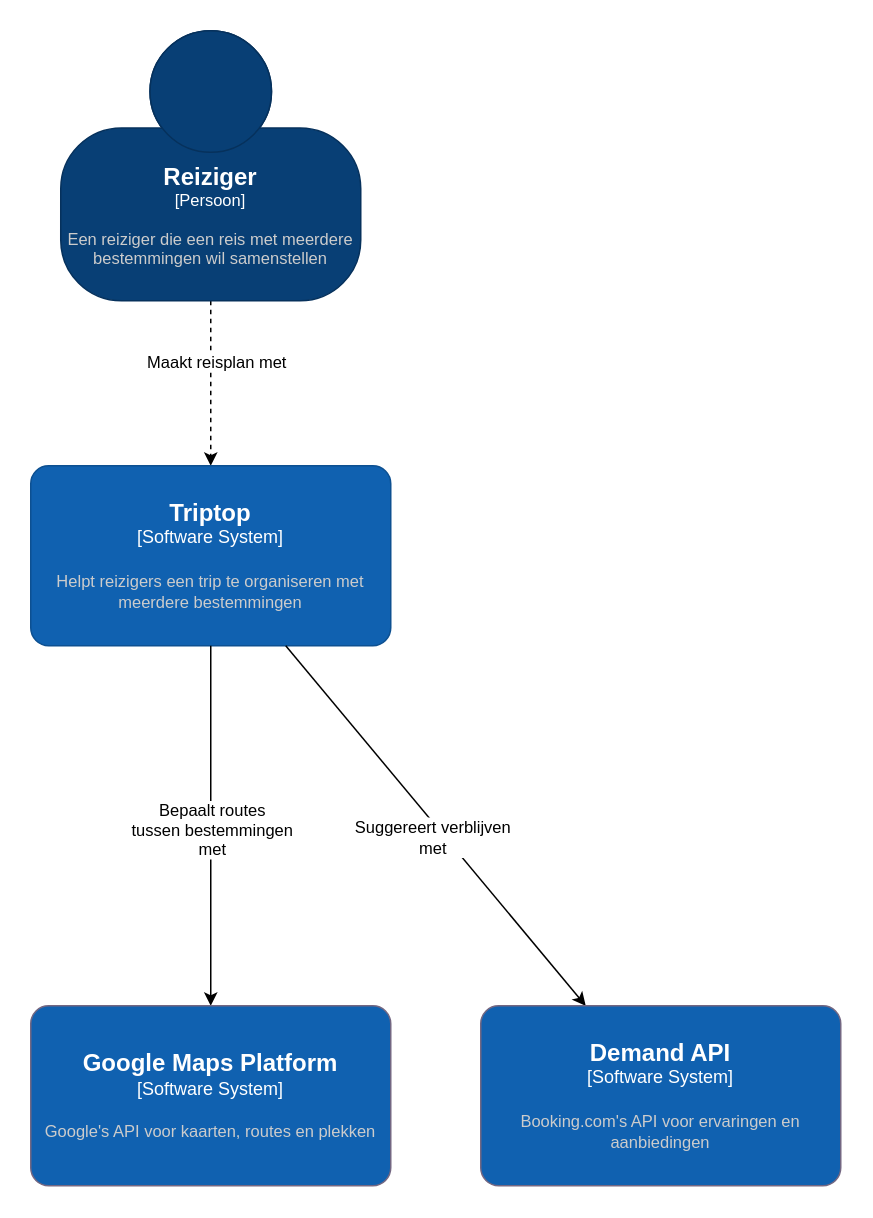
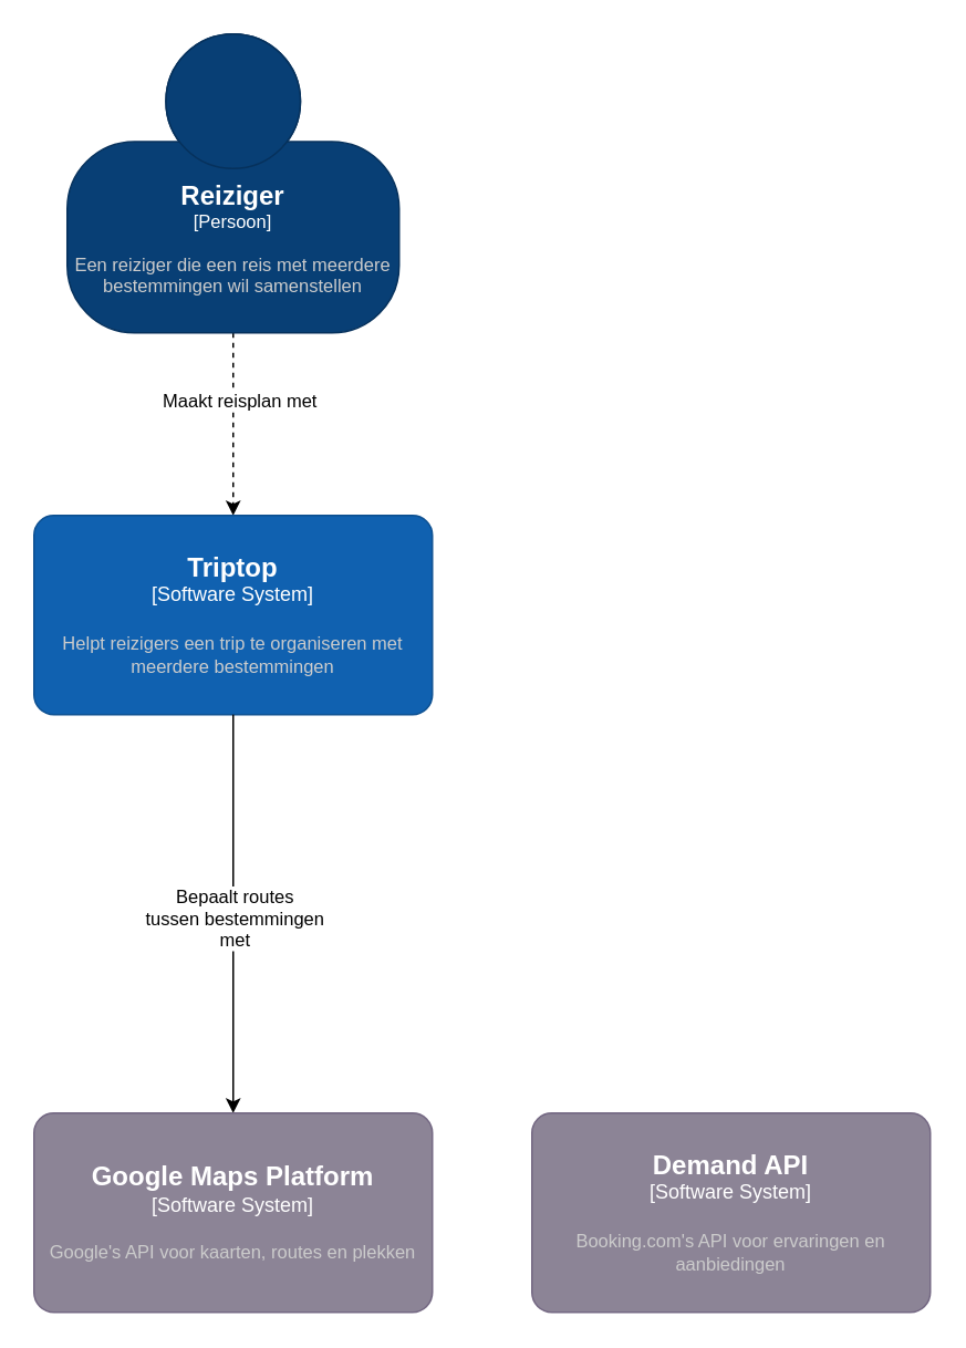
- <mxCell id="9" style="edgeStyle=none;rounded=0;orthogonalLoop=1;jettySize=auto;html=1;" parent="1" source="5" edge="1" target="11"><mxGeometry relative="1" as="geometry"><mxPoint x="410" y="660" as="targetPoint" /><mxPoint x="240" y="520" as="sourcePoint" /></mxGeometry></mxCell>
- <mxCell id="10" value="Suggereert verblijven&lt;div&gt;met&lt;/div&gt;" style="edgeLabel;html=1;align=center;verticalAlign=middle;resizable=0;points=[];" parent="9" vertex="1" connectable="0"><mxGeometry x="0.027" y="-7" relative="1" as="geometry"><mxPoint as="offset" /></mxGeometry></mxCell>
- <mxCell id="8" value="&lt;font style=&quot;font-size: 16px&quot;&gt;&lt;b&gt;Google Maps Platform&lt;/b&gt;&lt;/font&gt;&lt;div&gt;[Software System]&lt;/div&gt;&lt;br&gt;&lt;div&gt;&lt;font style=&quot;font-size: 11px&quot;&gt;&lt;font color=&quot;#cccccc&quot;&gt;Google's API voor kaarten, routes en plekken&lt;/font&gt;&lt;/div&gt;" style="rounded=1;whiteSpace=wrap;html=1;labelBackgroundColor=none;fillColor=#1061b0;fontColor=#ffffff;align=center;arcSize=10;strokeColor=#736782;metaEdit=1;resizable=0;points=[[0.25,0,0],[0.5,0,0],[0.75,0,0],[1,0.25,0],[1,0.5,0],[1,0.75,0],[0.75,1,0],[0.5,1,0],[0.25,1,0],[0,0.75,0],[0,0.5,0],[0,0.25,0]];" parent="1" vertex="1"><mxGeometry x="20" y="670" width="240" height="120" as="geometry" /></mxCell>
+ <mxCell id="8" value="&lt;font style=&quot;font-size: 16px&quot;&gt;&lt;b&gt;Google Maps Platform&lt;/b&gt;&lt;/font&gt;&lt;div&gt;[Software System]&lt;/div&gt;&lt;br&gt;&lt;div&gt;&lt;font style=&quot;font-size: 11px&quot;&gt;&lt;font color=&quot;#cccccc&quot;&gt;Google's API voor kaarten, routes en plekken&lt;/font&gt;&lt;/div&gt;" style="rounded=1;whiteSpace=wrap;html=1;labelBackgroundColor=none;fillColor=#8C8496;fontColor=#ffffff;align=center;arcSize=10;strokeColor=#736782;metaEdit=1;resizable=0;points=[[0.25,0,0],[0.5,0,0],[0.75,0,0],[1,0.25,0],[1,0.5,0],[1,0.75,0],[0.75,1,0],[0.5,1,0],[0.25,1,0],[0,0.75,0],[0,0.5,0],[0,0.25,0]];" parent="1" vertex="1"><mxGeometry x="20" y="670" width="240" height="120" as="geometry" /></mxCell>
- <mxCell id="11" value="&lt;font style=&quot;font-size: 16px&quot;&gt;&lt;b&gt;Demand API&lt;/b&gt;&lt;/font&gt;&lt;div&gt;[Software System]&lt;/div&gt;&lt;br&gt;&lt;div&gt;&lt;font style=&quot;font-size: 11px&quot;&gt;&lt;font color=&quot;#cccccc&quot;&gt;Booking.com's API voor ervaringen en aanbiedingen&lt;/font&gt;&lt;/div&gt;" style="rounded=1;whiteSpace=wrap;html=1;labelBackgroundColor=none;fillColor=#1061b0;fontColor=#ffffff;align=center;arcSize=10;strokeColor=#736782;metaEdit=1;resizable=0;points=[[0.25,0,0],[0.5,0,0],[0.75,0,0],[1,0.25,0],[1,0.5,0],[1,0.75,0],[0.75,1,0],[0.5,1,0],[0.25,1,0],[0,0.75,0],[0,0.5,0],[0,0.25,0]];" parent="1" vertex="1"><mxGeometry x="320" y="670" width="240" height="120" as="geometry" /></mxCell>
+ <mxCell id="11" value="&lt;font style=&quot;font-size: 16px&quot;&gt;&lt;b&gt;Demand API&lt;/b&gt;&lt;/font&gt;&lt;div&gt;[Software System]&lt;/div&gt;&lt;br&gt;&lt;div&gt;&lt;font style=&quot;font-size: 11px&quot;&gt;&lt;font color=&quot;#cccccc&quot;&gt;Booking.com's API voor ervaringen en aanbiedingen&lt;/font&gt;&lt;/div&gt;" style="rounded=1;whiteSpace=wrap;html=1;labelBackgroundColor=none;fillColor=#8C8496;fontColor=#ffffff;align=center;arcSize=10;strokeColor=#736782;metaEdit=1;resizable=0;points=[[0.25,0,0],[0.5,0,0],[0.75,0,0],[1,0.25,0],[1,0.5,0],[1,0.75,0],[0.75,1,0],[0.5,1,0],[0.25,1,0],[0,0.75,0],[0,0.5,0],[0,0.25,0]];" parent="1" vertex="1"><mxGeometry x="320" y="670" width="240" height="120" as="geometry" /></mxCell>
